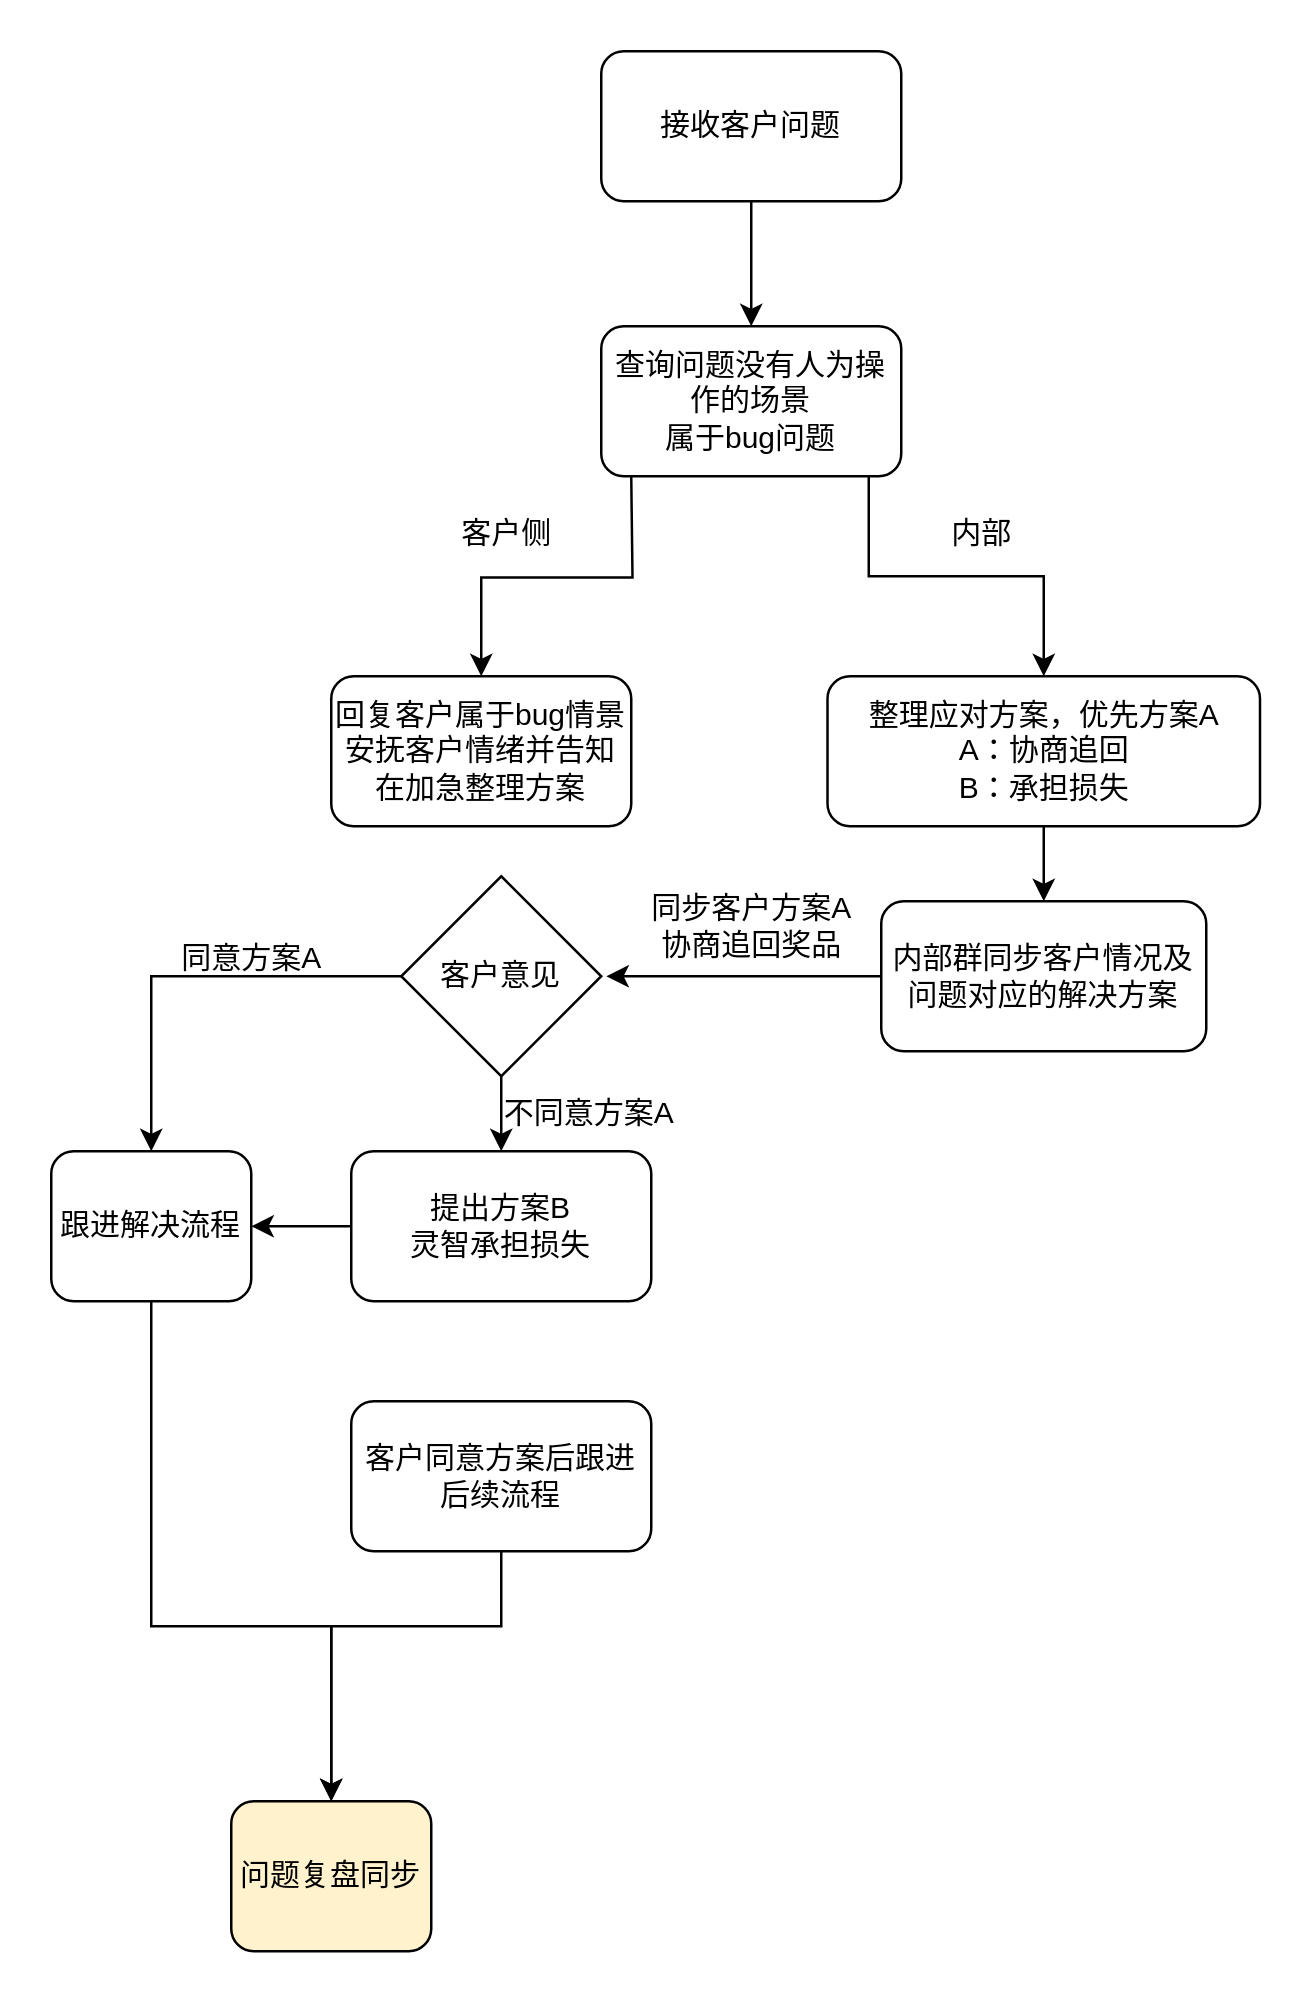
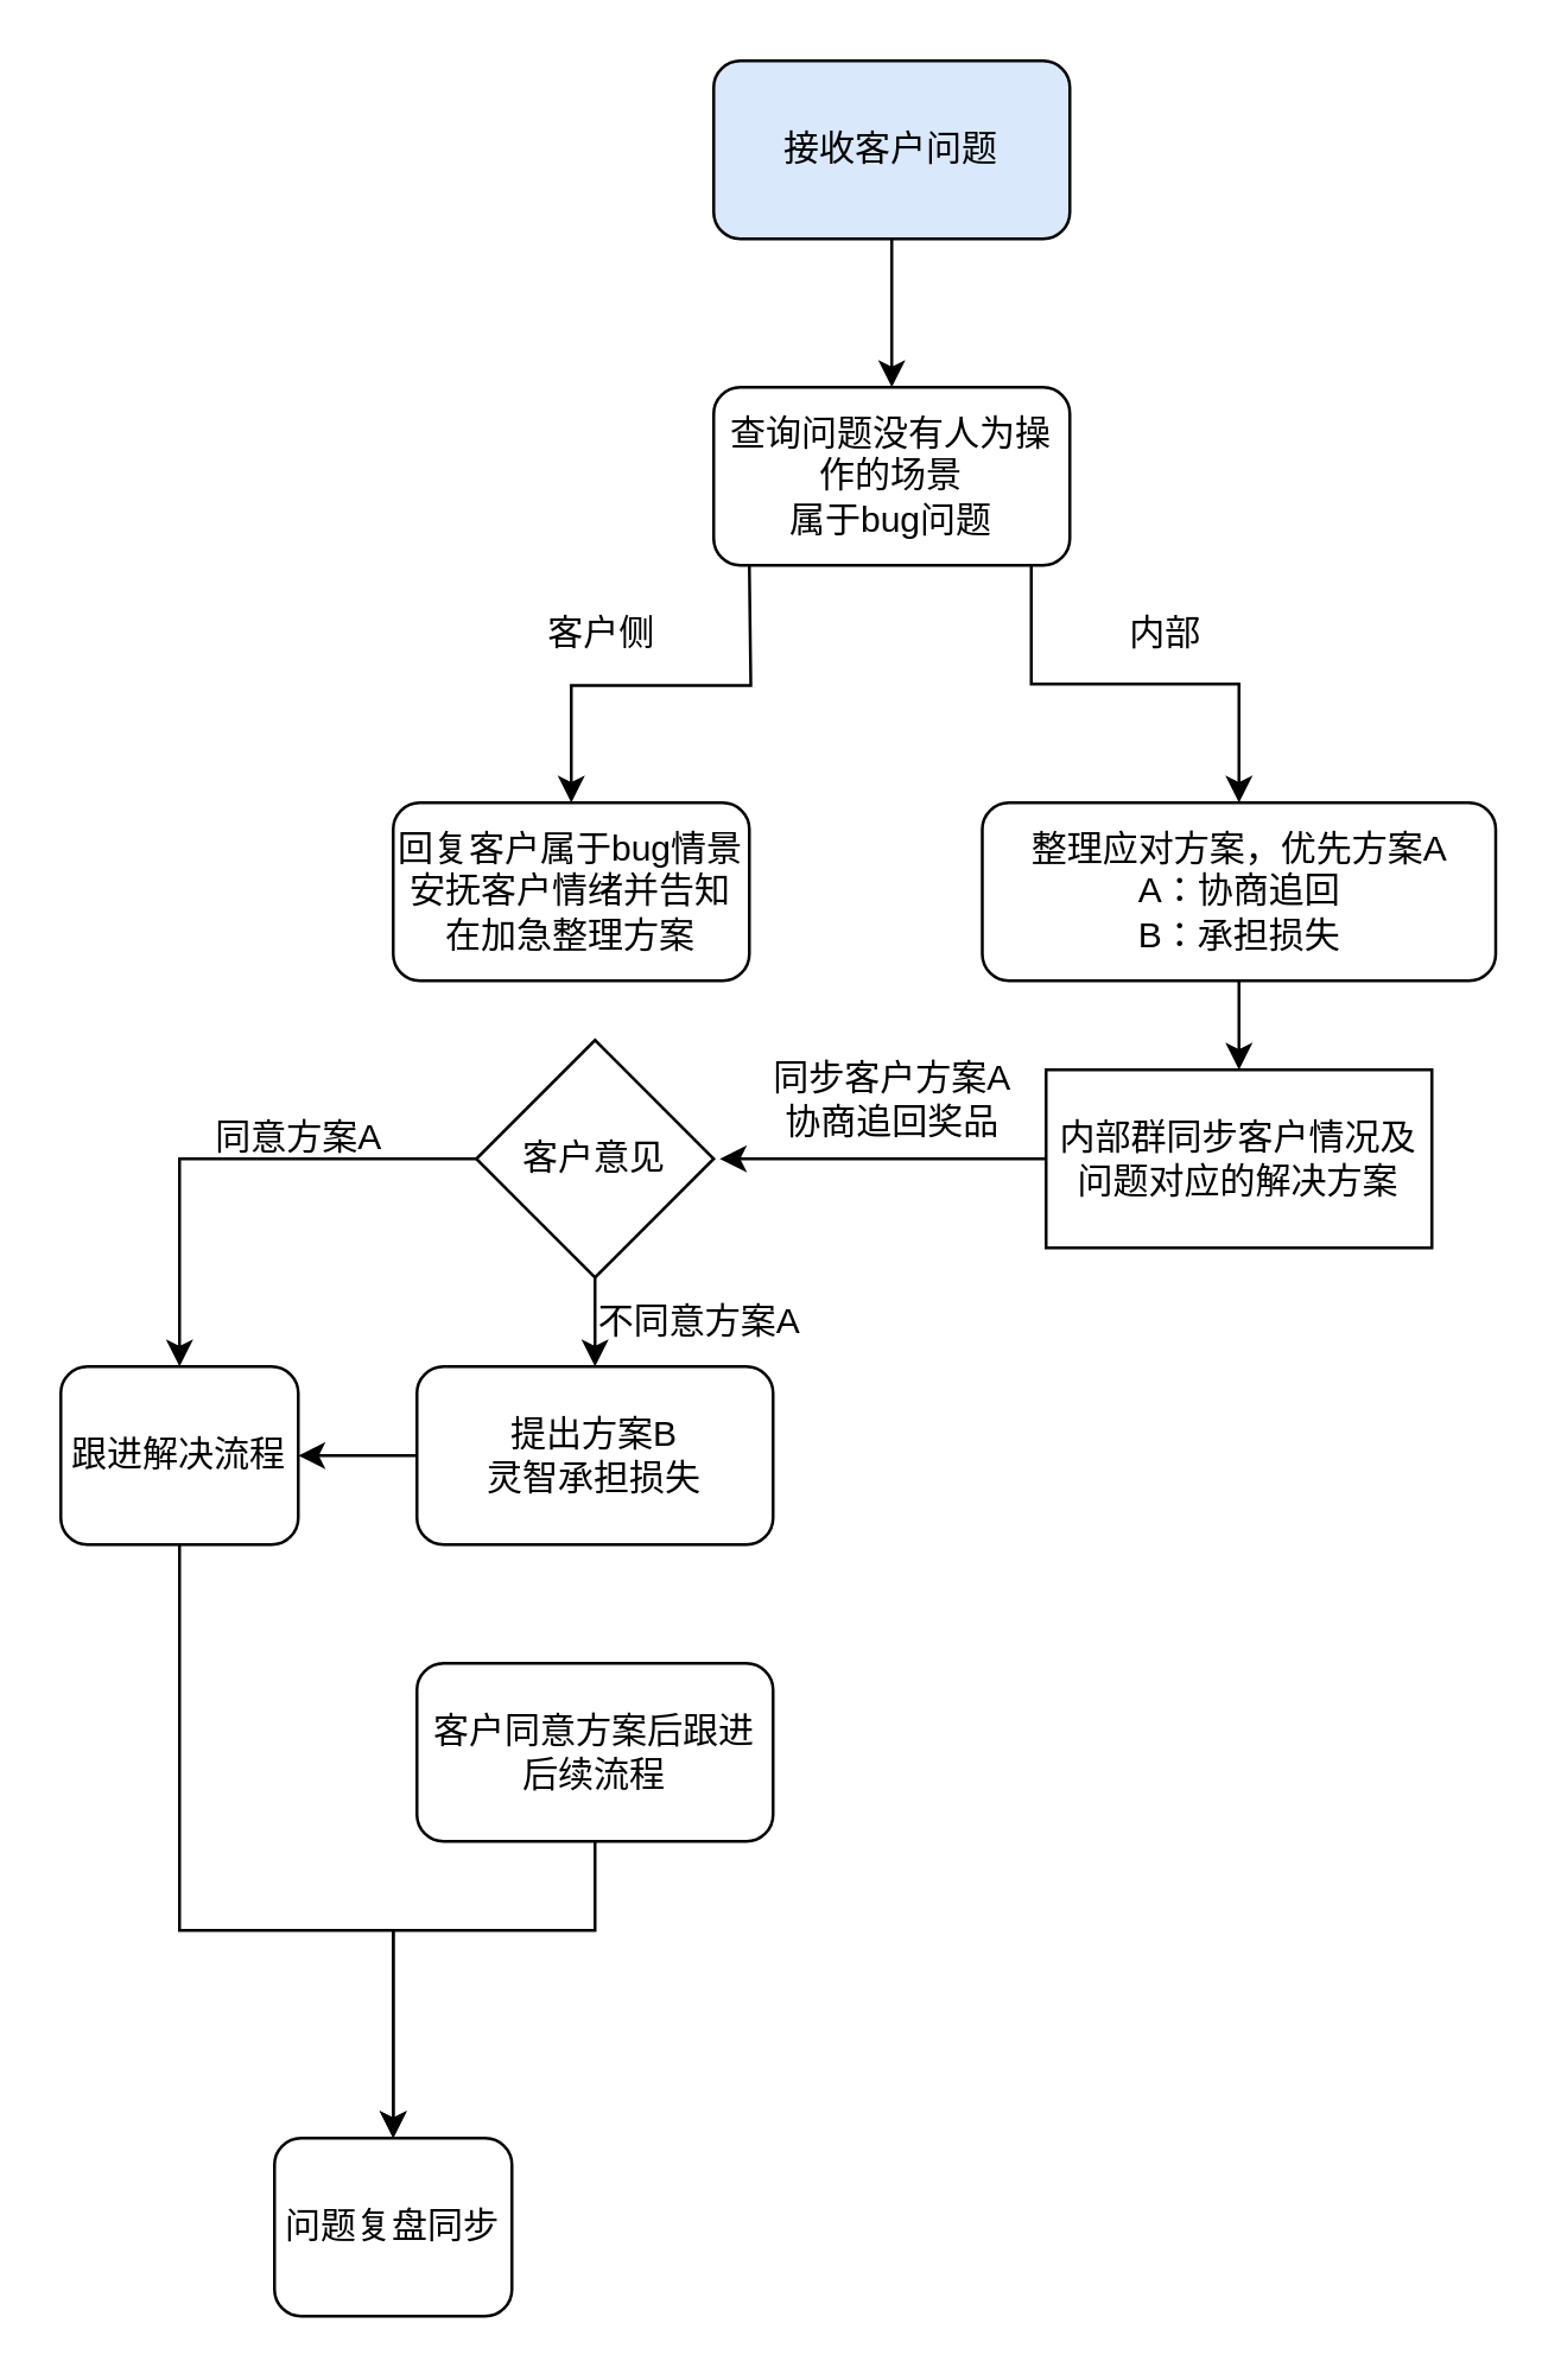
- <mxCell id="3" value="接收客户问题" style="rounded=1;whiteSpace=wrap;html=1;" vertex="1" parent="1"><mxGeometry x="240" y="20" width="120" height="60" as="geometry" /></mxCell>
+ <mxCell id="3" value="接收客户问题" style="rounded=1;whiteSpace=wrap;html=1;fillColor=#dae8fc;" vertex="1" parent="1"><mxGeometry x="240" y="20" width="120" height="60" as="geometry" /></mxCell>
- <mxCell id="13" value="内部群同步客户情况及问题对应的解决方案" style="whiteSpace=wrap;html=1;rounded=1;" vertex="1" parent="1"><mxGeometry x="352" y="360" width="130" height="60" as="geometry" /></mxCell>
+ <mxCell id="13" value="内部群同步客户情况及问题对应的解决方案" style="whiteSpace=wrap;html=1;rounded=0;" vertex="1" parent="1"><mxGeometry x="352" y="360" width="130" height="60" as="geometry" /></mxCell>
- <mxCell id="24" value="问题复盘同步" style="rounded=1;whiteSpace=wrap;html=1;fillColor=#fff2cc;" vertex="1" parent="1"><mxGeometry x="92" y="720" width="80" height="60" as="geometry" /></mxCell>
+ <mxCell id="24" value="问题复盘同步" style="rounded=1;whiteSpace=wrap;html=1;" vertex="1" parent="1"><mxGeometry x="92" y="720" width="80" height="60" as="geometry" /></mxCell>
